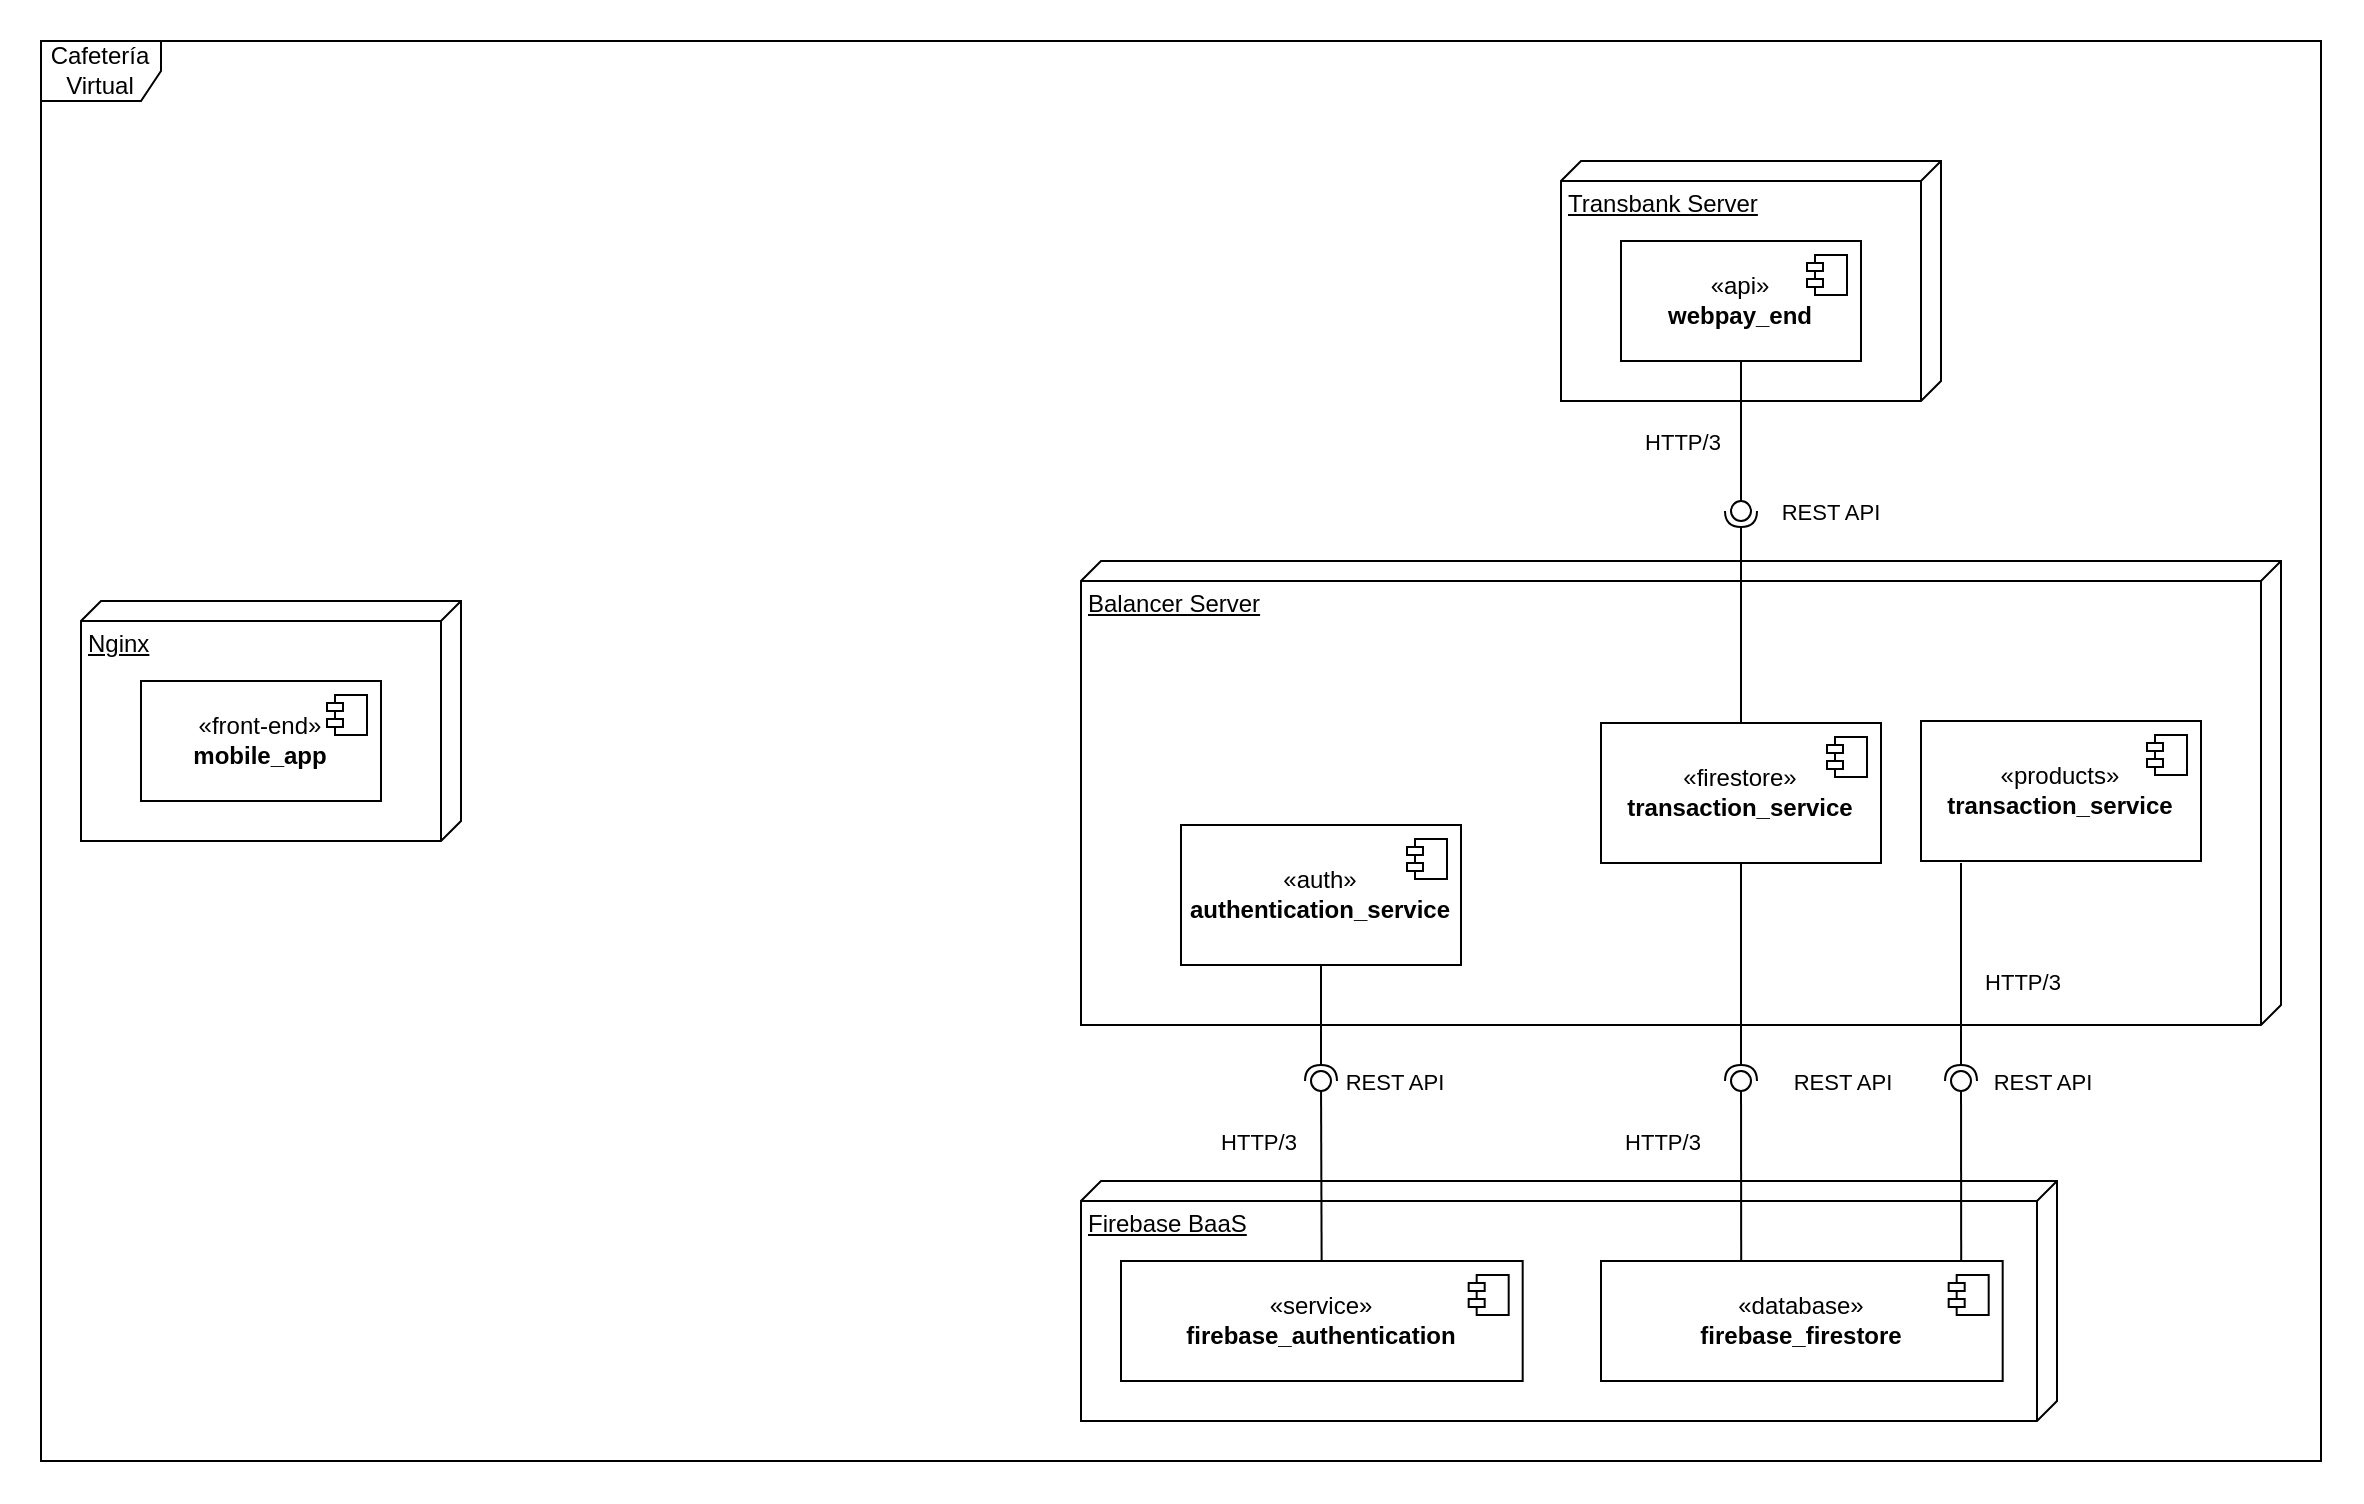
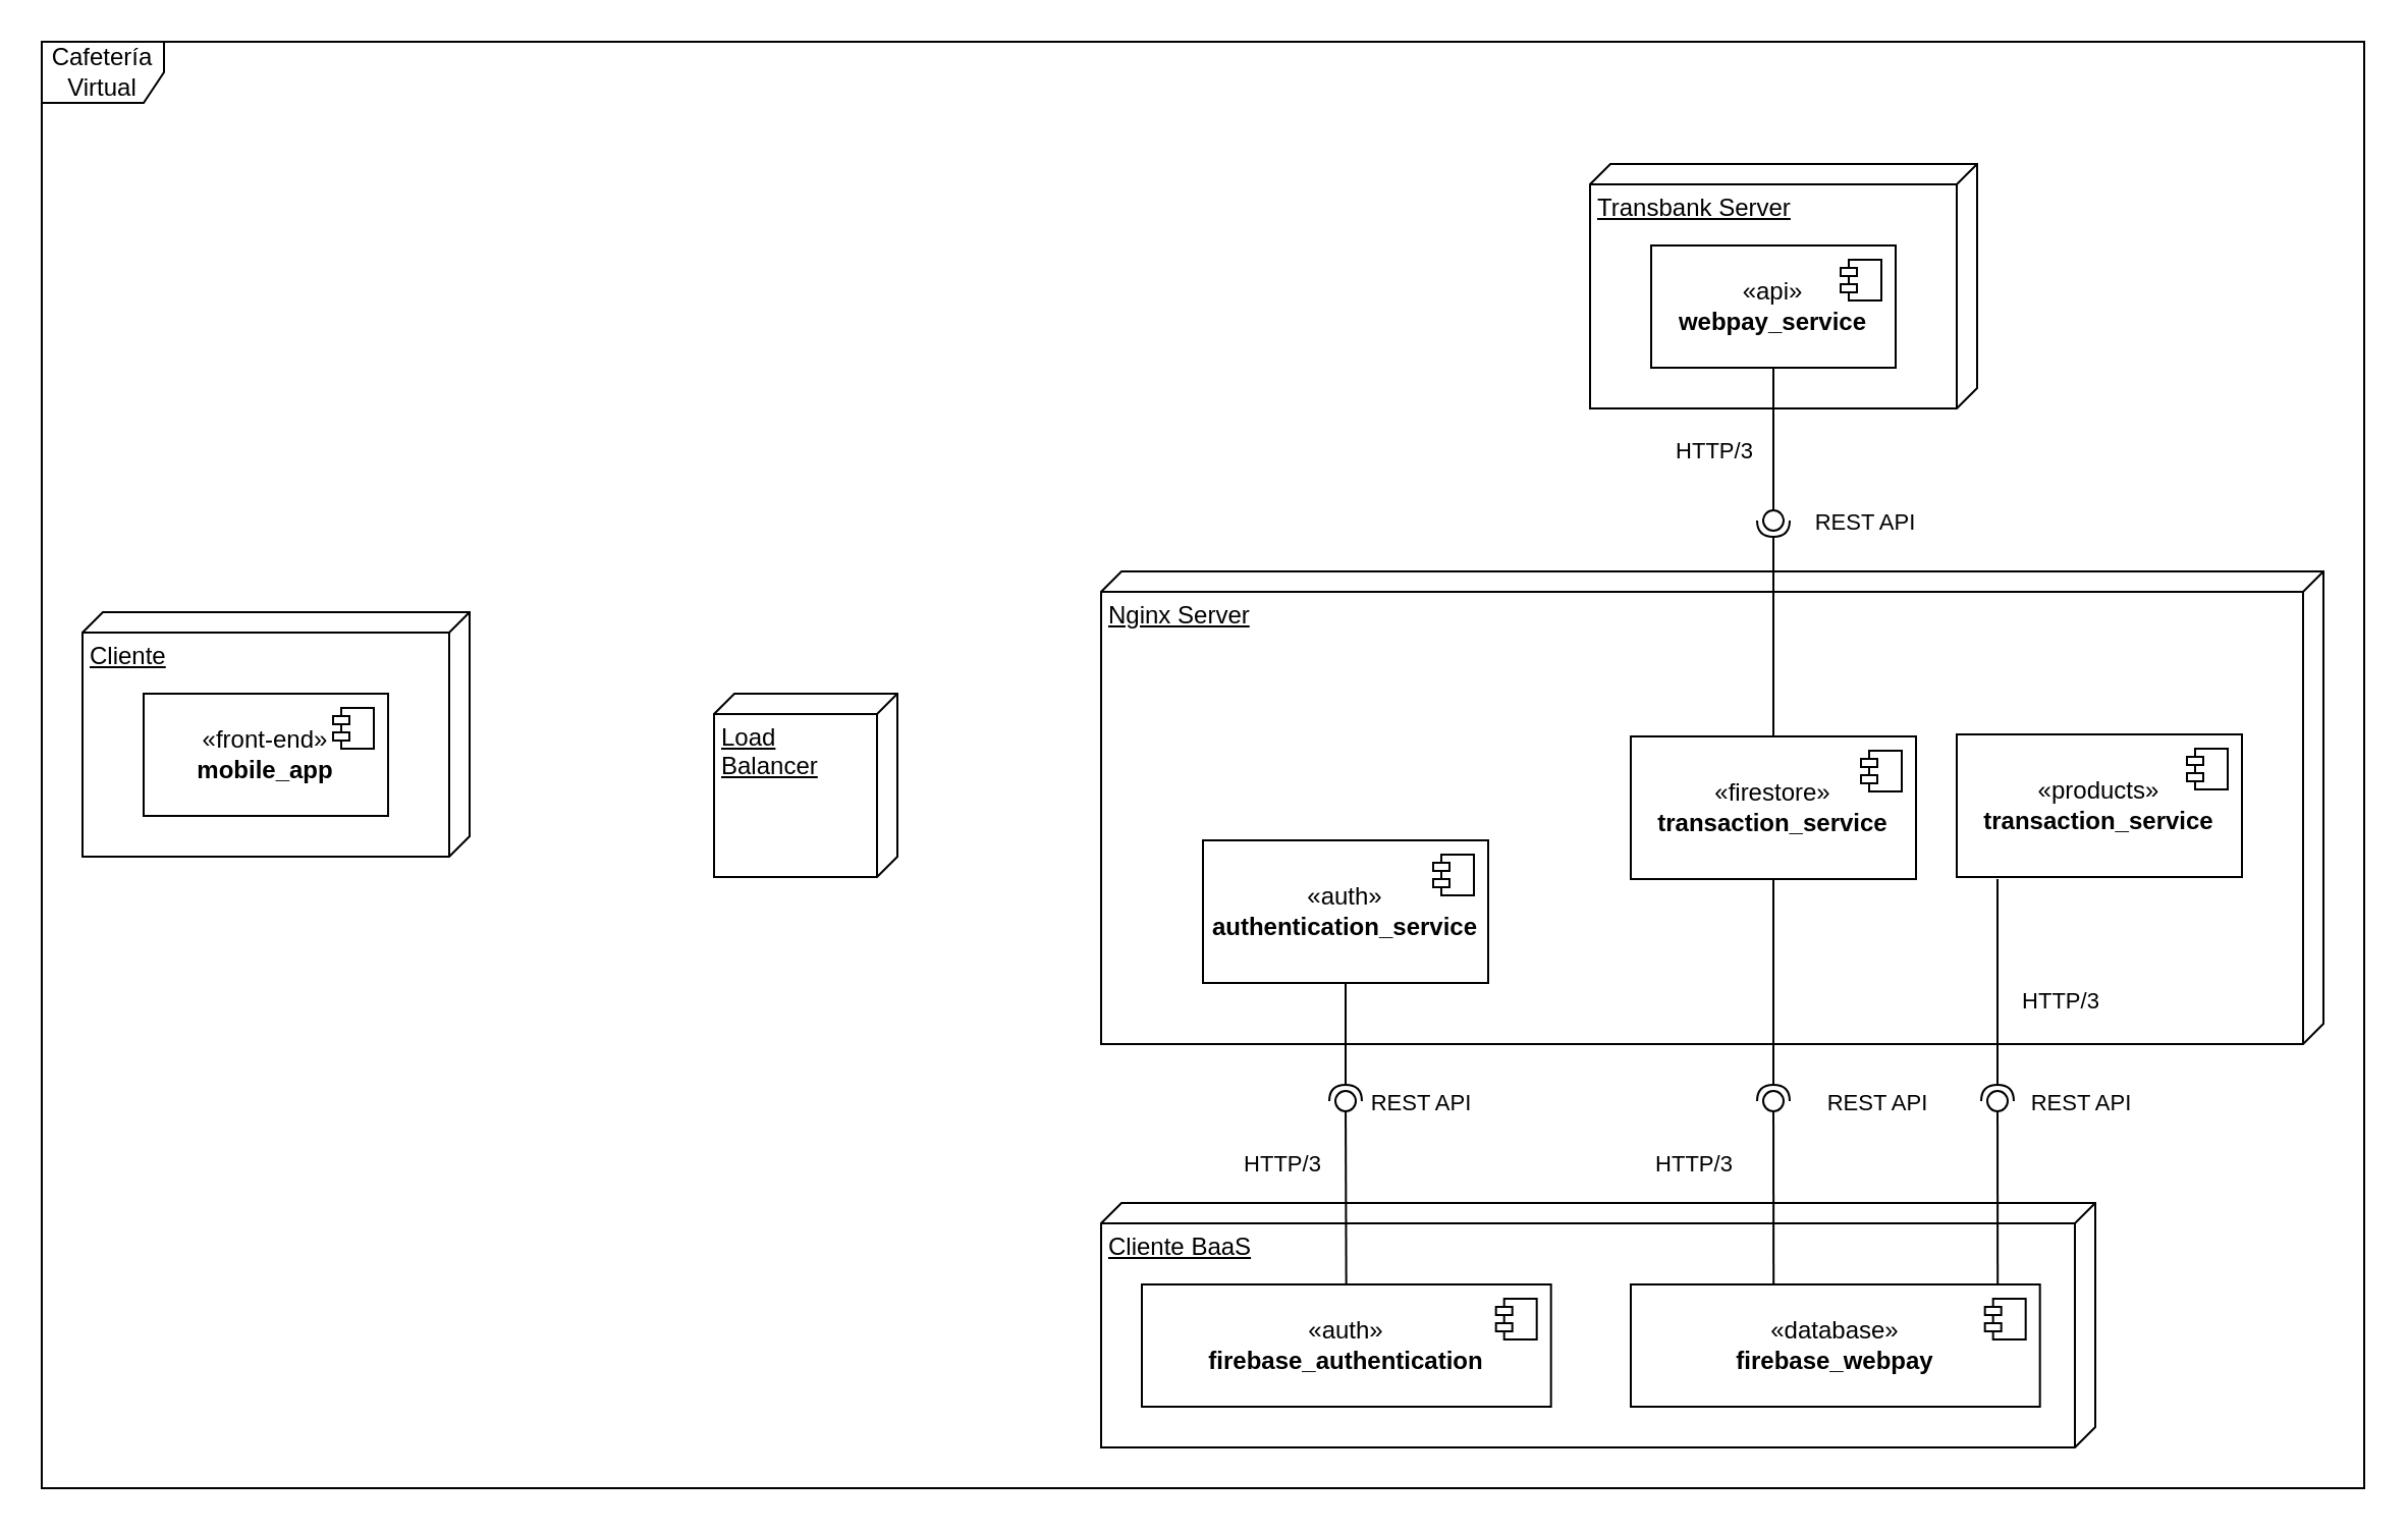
- <mxCell id="13" value="&lt;div&gt;«api»&lt;/div&gt;&lt;div&gt;&lt;b&gt;webpay_end&lt;/b&gt;&lt;/div&gt;" style="html=1;dropTarget=0;whiteSpace=wrap;" parent="11" vertex="1"><mxGeometry x="30" y="40" width="120" height="60" as="geometry" /></mxCell>
+ <mxCell id="13" value="&lt;div&gt;«api»&lt;/div&gt;&lt;div&gt;&lt;b&gt;webpay_service&lt;/b&gt;&lt;/div&gt;" style="html=1;dropTarget=0;whiteSpace=wrap;" parent="11" vertex="1"><mxGeometry x="30" y="40" width="120" height="60" as="geometry" /></mxCell>
- <mxCell id="8" value="&lt;div&gt;Balancer Server&lt;/div&gt;" style="verticalAlign=top;align=left;spacingTop=8;spacingLeft=2;spacingRight=12;shape=cube;size=10;direction=south;fontStyle=4;html=1;whiteSpace=wrap;" parent="1" vertex="1"><mxGeometry x="540" y="280" width="600" height="232" as="geometry" /></mxCell>
+ <mxCell id="8" value="&lt;div&gt;Nginx Server&lt;/div&gt;" style="verticalAlign=top;align=left;spacingTop=8;spacingLeft=2;spacingRight=12;shape=cube;size=10;direction=south;fontStyle=4;html=1;whiteSpace=wrap;" parent="1" vertex="1"><mxGeometry x="540" y="280" width="600" height="232" as="geometry" /></mxCell>
- <mxCell id="5" value="Nginx" style="verticalAlign=top;align=left;spacingTop=8;spacingLeft=2;spacingRight=12;shape=cube;size=10;direction=south;fontStyle=4;html=1;whiteSpace=wrap;" parent="4" vertex="1"><mxGeometry width="190" height="120" as="geometry" /></mxCell>
+ <mxCell id="5" value="Cliente" style="verticalAlign=top;align=left;spacingTop=8;spacingLeft=2;spacingRight=12;shape=cube;size=10;direction=south;fontStyle=4;html=1;whiteSpace=wrap;" parent="4" vertex="1"><mxGeometry width="190" height="120" as="geometry" /></mxCell>
+ <mxCell id="3" value="Load Balancer" style="verticalAlign=top;align=left;spacingTop=8;spacingLeft=2;spacingRight=12;shape=cube;size=10;direction=south;fontStyle=4;html=1;whiteSpace=wrap;" parent="1" vertex="1"><mxGeometry x="350" y="340" width="90" height="90" as="geometry" /></mxCell>
- <mxCell id="24" value="&lt;div&gt;Firebase BaaS&lt;/div&gt;" style="verticalAlign=top;align=left;spacingTop=8;spacingLeft=2;spacingRight=12;shape=cube;size=10;direction=south;fontStyle=4;html=1;whiteSpace=wrap;" parent="23" vertex="1"><mxGeometry x="-170" width="488" height="120" as="geometry" /></mxCell>
+ <mxCell id="24" value="&lt;div&gt;Cliente BaaS&lt;/div&gt;" style="verticalAlign=top;align=left;spacingTop=8;spacingLeft=2;spacingRight=12;shape=cube;size=10;direction=south;fontStyle=4;html=1;whiteSpace=wrap;" parent="23" vertex="1"><mxGeometry x="-170" width="488" height="120" as="geometry" /></mxCell>
- <mxCell id="27" value="&lt;div&gt;«service»&lt;/div&gt;&lt;div&gt;&lt;b&gt;firebase_authentication&lt;/b&gt;&lt;br&gt;&lt;/div&gt;" style="html=1;dropTarget=0;whiteSpace=wrap;" parent="23" vertex="1"><mxGeometry x="-149.999" y="40" width="200.842" height="60" as="geometry" /></mxCell>
+ <mxCell id="27" value="&lt;div&gt;«auth»&lt;/div&gt;&lt;div&gt;&lt;b&gt;firebase_authentication&lt;/b&gt;&lt;br&gt;&lt;/div&gt;" style="html=1;dropTarget=0;whiteSpace=wrap;" parent="23" vertex="1"><mxGeometry x="-149.999" y="40" width="200.842" height="60" as="geometry" /></mxCell>
- <mxCell id="25" value="&lt;div&gt;«database»&lt;/div&gt;&lt;div&gt;&lt;b&gt;firebase_firestore&lt;/b&gt;&lt;br&gt;&lt;/div&gt;" style="html=1;dropTarget=0;whiteSpace=wrap;" parent="23" vertex="1"><mxGeometry x="90.001" y="40" width="200.842" height="60" as="geometry" /></mxCell>
+ <mxCell id="25" value="&lt;div&gt;«database»&lt;/div&gt;&lt;div&gt;&lt;b&gt;firebase_webpay&lt;/b&gt;&lt;br&gt;&lt;/div&gt;" style="html=1;dropTarget=0;whiteSpace=wrap;" parent="23" vertex="1"><mxGeometry x="90.001" y="40" width="200.842" height="60" as="geometry" /></mxCell>
